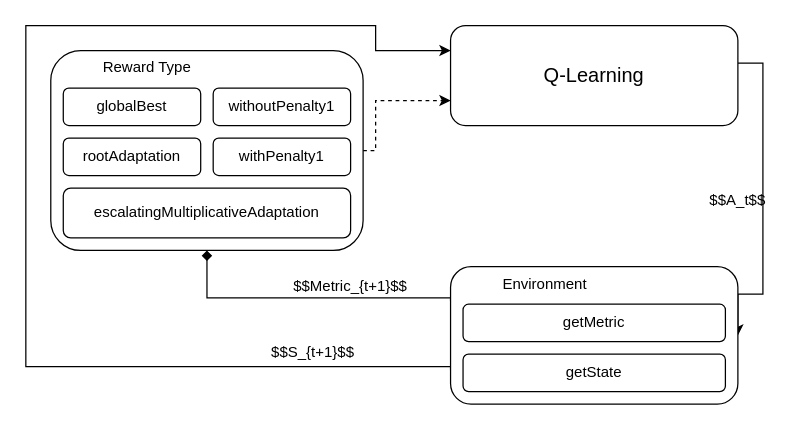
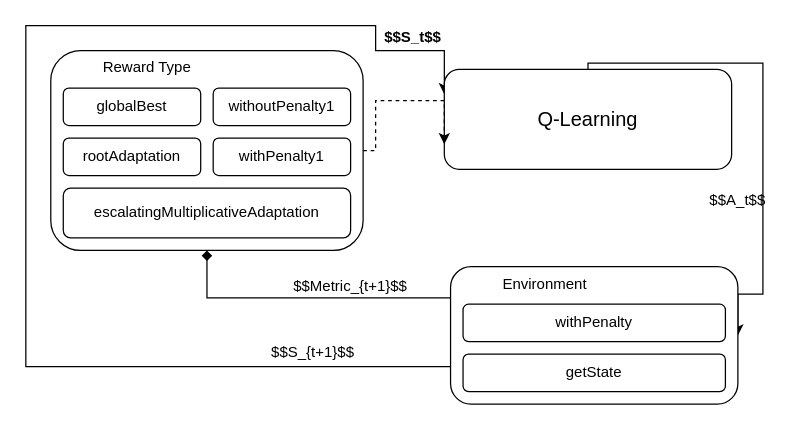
+ <mxCell id="21" value="$$S_t$$" style="text;html=1;strokeColor=none;fillColor=none;align=center;verticalAlign=middle;whiteSpace=wrap;rounded=0;fontStyle=1" parent="1" vertex="1"><mxGeometry x="310" y="20" width="40" height="20" as="geometry" /></mxCell>
- <mxCell id="5" value="&lt;font style=&quot;font-size: 16px&quot;&gt;Q-Learning&lt;/font&gt;" style="rounded=1;whiteSpace=wrap;html=1;fontSize=12;glass=0;strokeWidth=1;shadow=0;labelPosition=center;verticalLabelPosition=middle;align=center;verticalAlign=middle;" parent="1" vertex="1"><mxGeometry x="359.97" y="20" width="230" height="80" as="geometry" /></mxCell>
+ <mxCell id="5" value="&lt;font style=&quot;font-size: 16px&quot;&gt;Q-Learning&lt;/font&gt;" style="rounded=1;whiteSpace=wrap;html=1;fontSize=12;glass=0;strokeWidth=1;shadow=0;labelPosition=center;verticalLabelPosition=middle;align=center;verticalAlign=middle;" parent="1" vertex="1"><mxGeometry x="354.97" y="55" width="230" height="80" as="geometry" /></mxCell>
- <mxCell id="16" value="getMetric" style="rounded=1;whiteSpace=wrap;html=1;fontSize=12;glass=0;strokeWidth=1;shadow=0;" parent="14" vertex="1"><mxGeometry x="10" y="90" width="210" height="30" as="geometry" /></mxCell>
+ <mxCell id="16" value="withPenalty" style="rounded=1;whiteSpace=wrap;html=1;fontSize=12;glass=0;strokeWidth=1;shadow=0;" parent="14" vertex="1"><mxGeometry x="10" y="90" width="210" height="30" as="geometry" /></mxCell>
